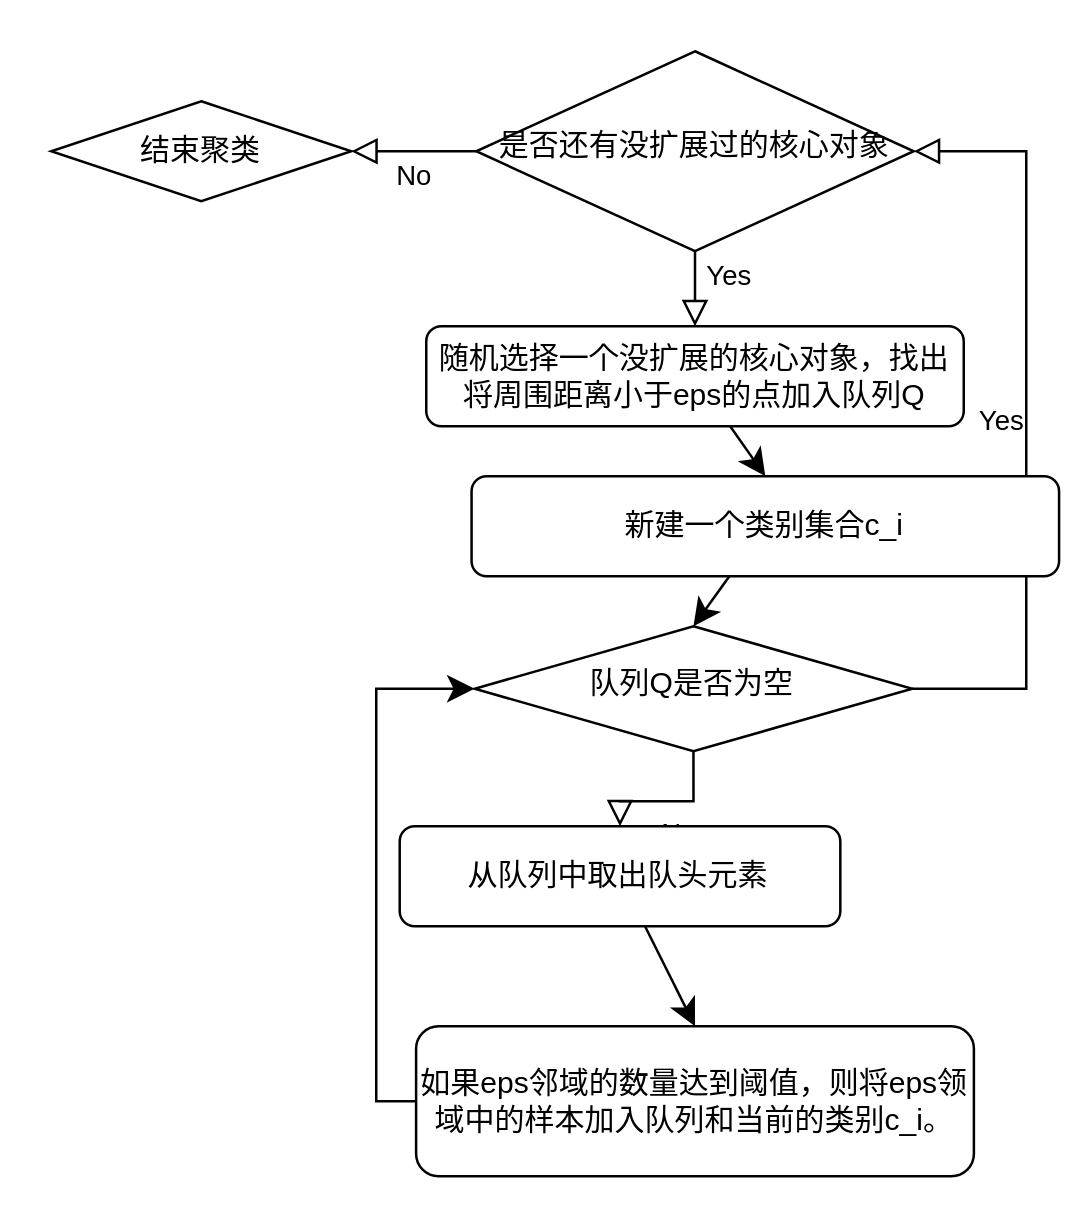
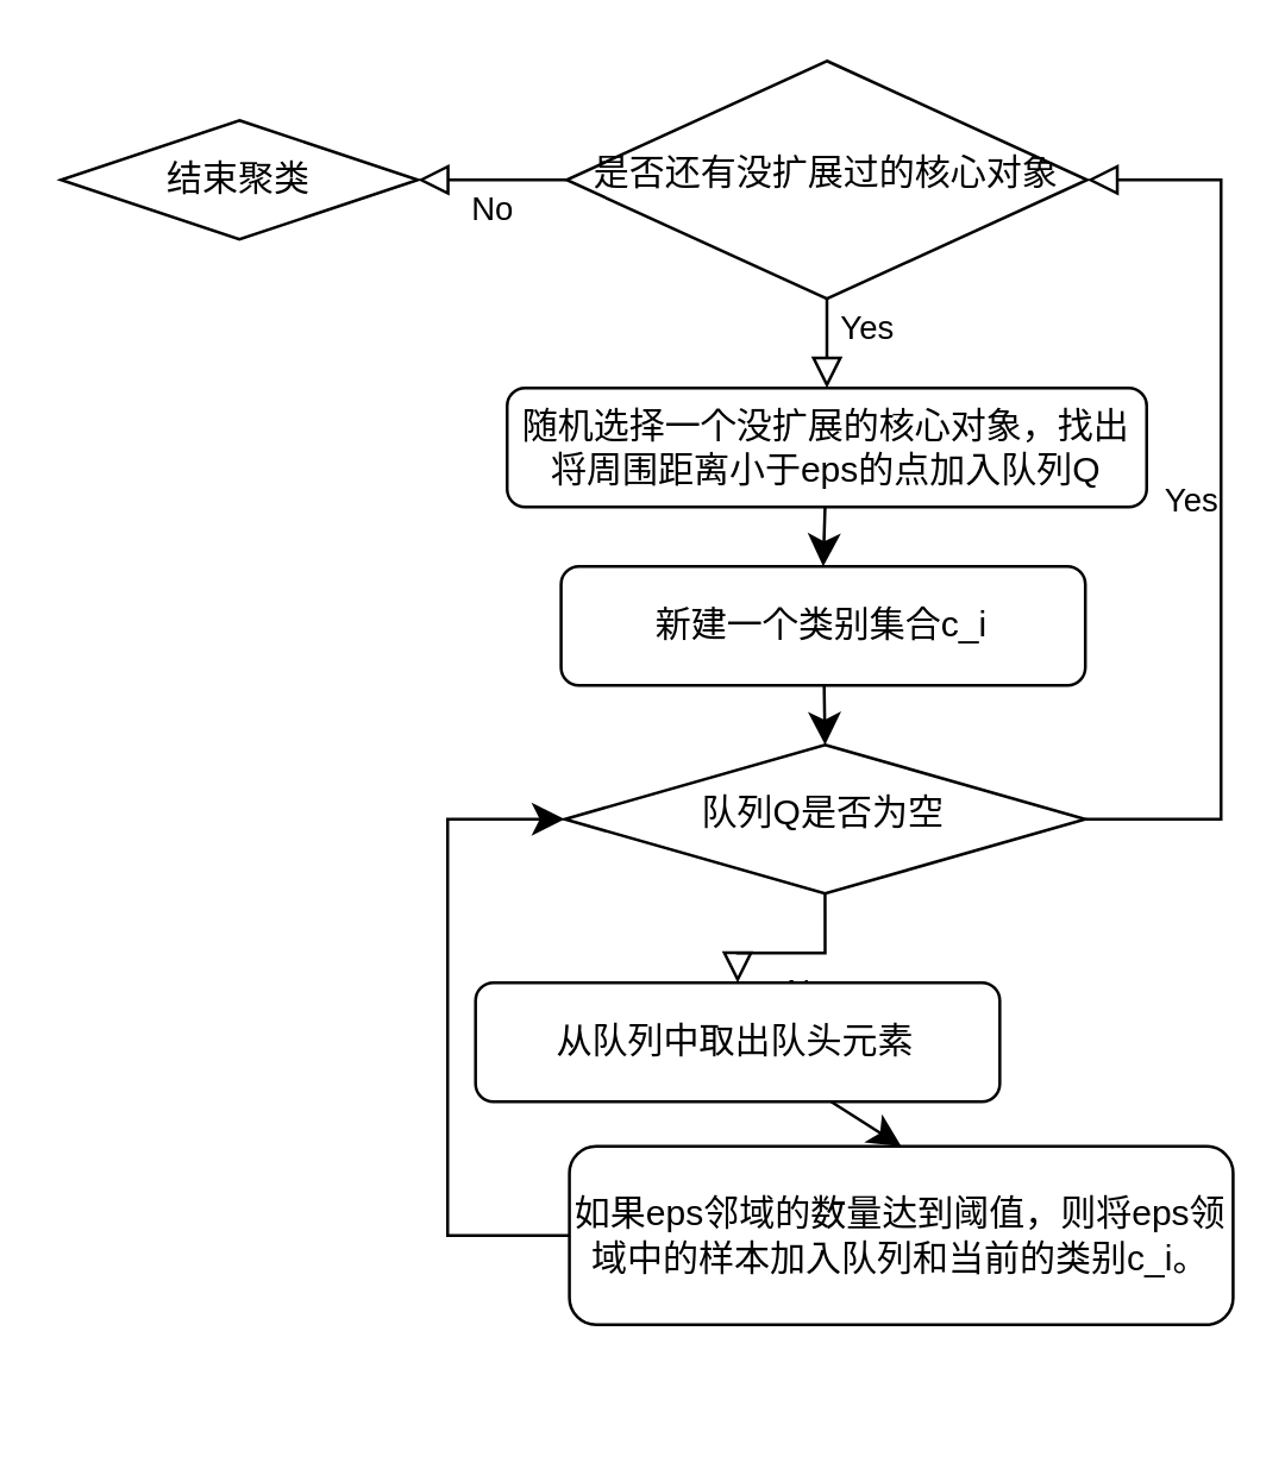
- <mxCell id="17" value="新建一个类别集合c_i" style="rounded=1;whiteSpace=wrap;html=1;fontSize=12;glass=0;strokeWidth=1;shadow=0;" vertex="1" parent="1"><mxGeometry x="188.13" y="190" width="235" height="40" as="geometry" /></mxCell>
+ <mxCell id="17" value="新建一个类别集合c_i" style="rounded=1;whiteSpace=wrap;html=1;fontSize=12;glass=0;strokeWidth=1;shadow=0;" vertex="1" parent="1"><mxGeometry x="188.13" y="190" width="176.25" height="40" as="geometry" /></mxCell>
- <mxCell id="14" value="如果eps邻域的数量达到阈值，则将eps领域中的样本加入队列和当前的类别c_i。" style="rounded=1;whiteSpace=wrap;html=1;fontSize=12;glass=0;strokeWidth=1;shadow=0;" vertex="1" parent="1"><mxGeometry x="165.94" y="410" width="223.12" height="60" as="geometry" /></mxCell>
+ <mxCell id="14" value="如果eps邻域的数量达到阈值，则将eps领域中的样本加入队列和当前的类别c_i。" style="rounded=1;whiteSpace=wrap;html=1;fontSize=12;glass=0;strokeWidth=1;shadow=0;" vertex="1" parent="1"><mxGeometry x="190.94" y="385" width="223.12" height="60" as="geometry" /></mxCell>
